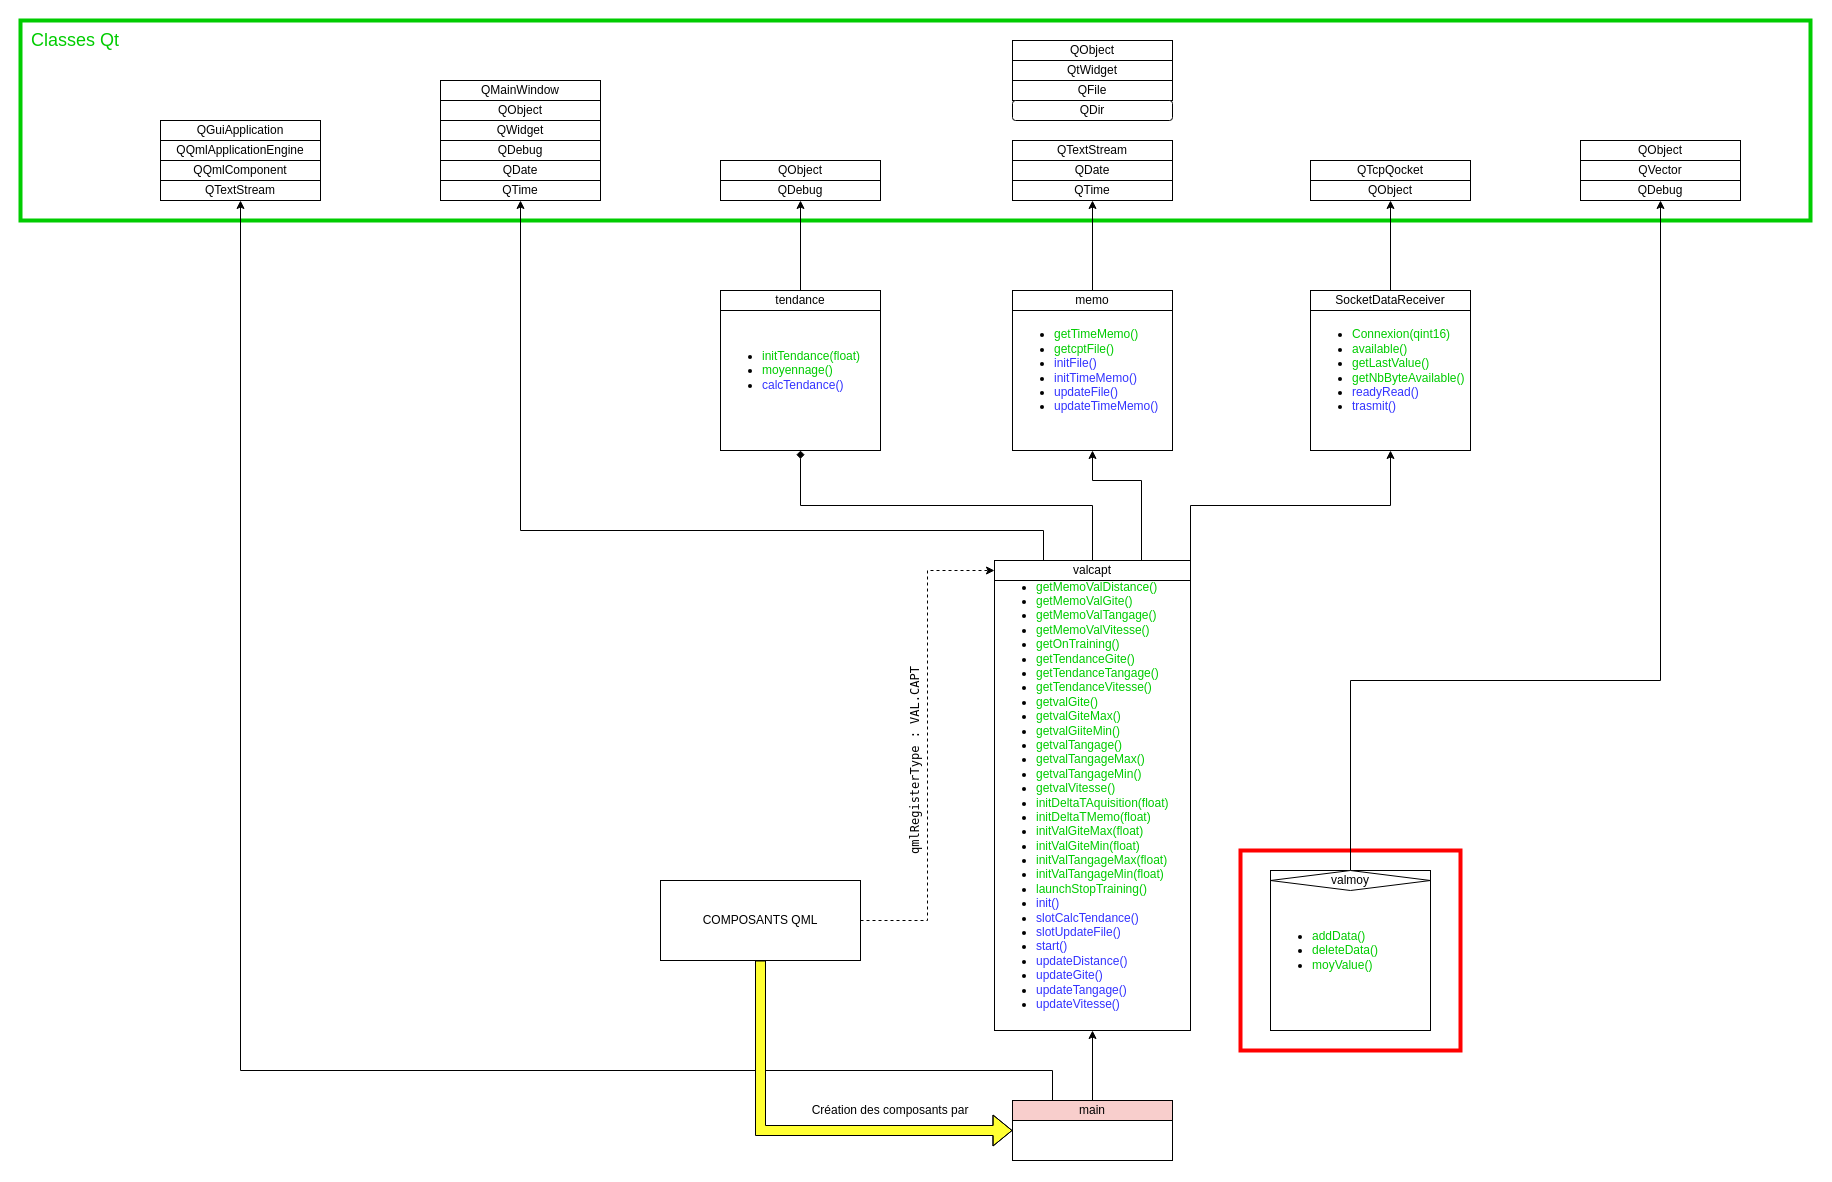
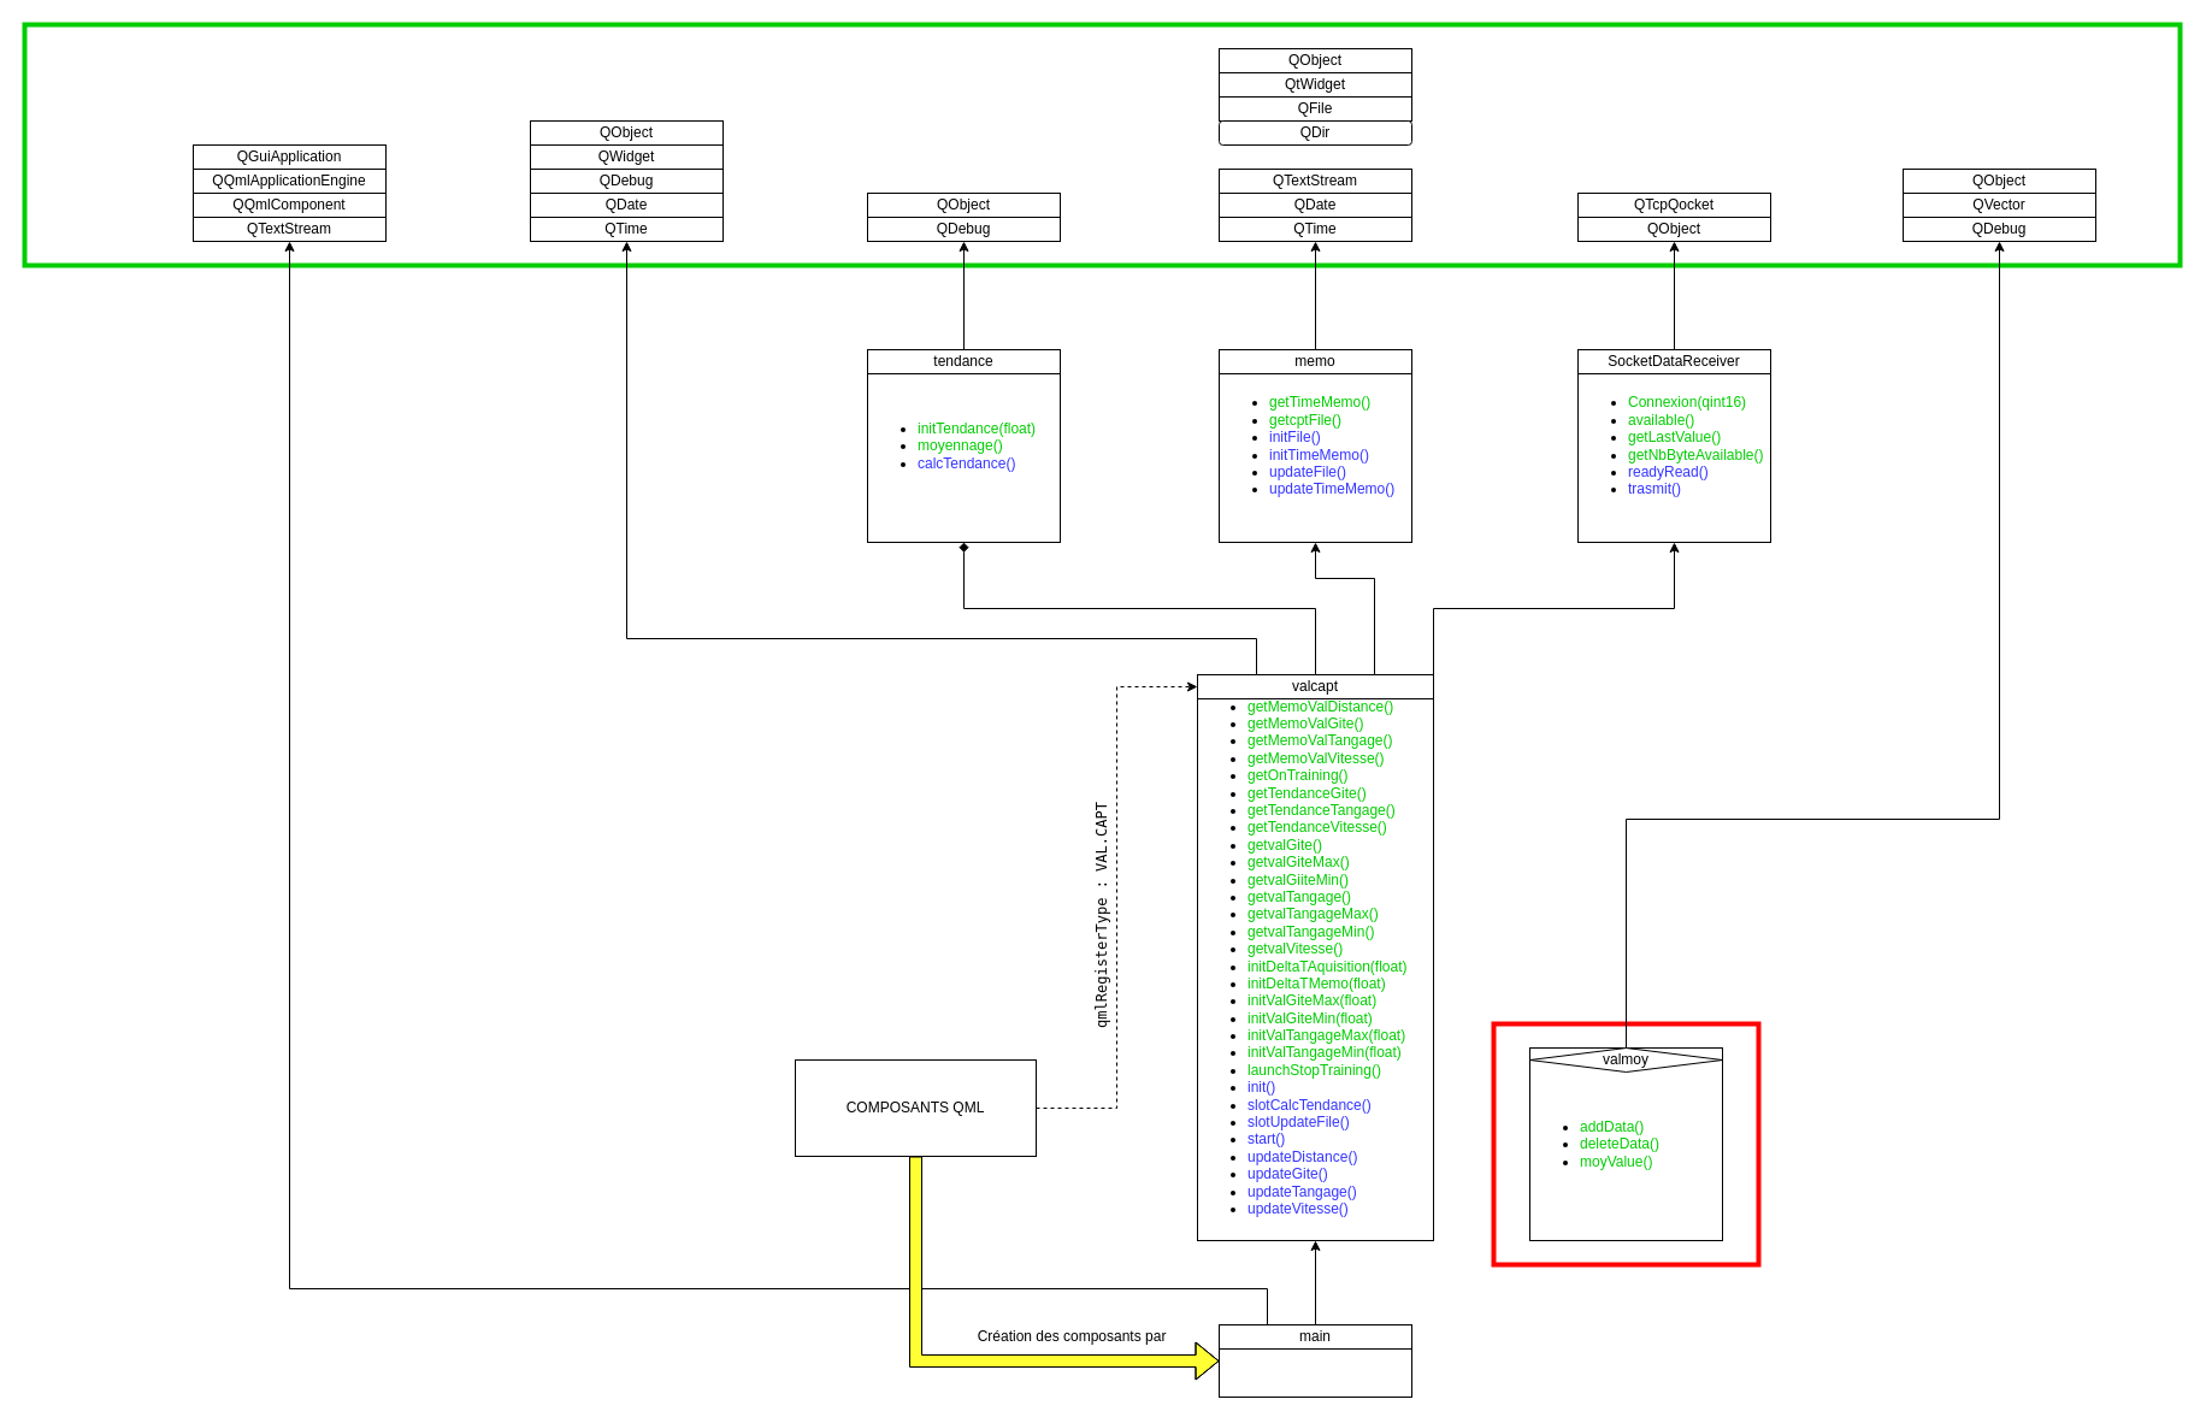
- <mxCell id="46" value="&lt;font color=&quot;#00cc00&quot; style=&quot;font-size: 18px&quot;&gt;Classes Qt&lt;/font&gt;" style="text;html=1;strokeColor=none;fillColor=none;align=center;verticalAlign=middle;whiteSpace=wrap;rounded=0;" vertex="1" parent="1"><mxGeometry x="20" y="20" width="110" height="40" as="geometry" /></mxCell>
- <mxCell id="37" value="QMainWindow" style="rounded=0;whiteSpace=wrap;html=1;" vertex="1" parent="1"><mxGeometry x="440" y="80" width="160" height="20" as="geometry" /></mxCell>
- <mxCell id="23" value="main" style="rounded=0;whiteSpace=wrap;html=1;fillColor=#f8cecc;" vertex="1" parent="1"><mxGeometry x="1012" y="1100" width="160" height="20" as="geometry" /></mxCell>
+ <mxCell id="23" value="main" style="rounded=0;whiteSpace=wrap;html=1;" vertex="1" parent="1"><mxGeometry x="1012" y="1100" width="160" height="20" as="geometry" /></mxCell>
